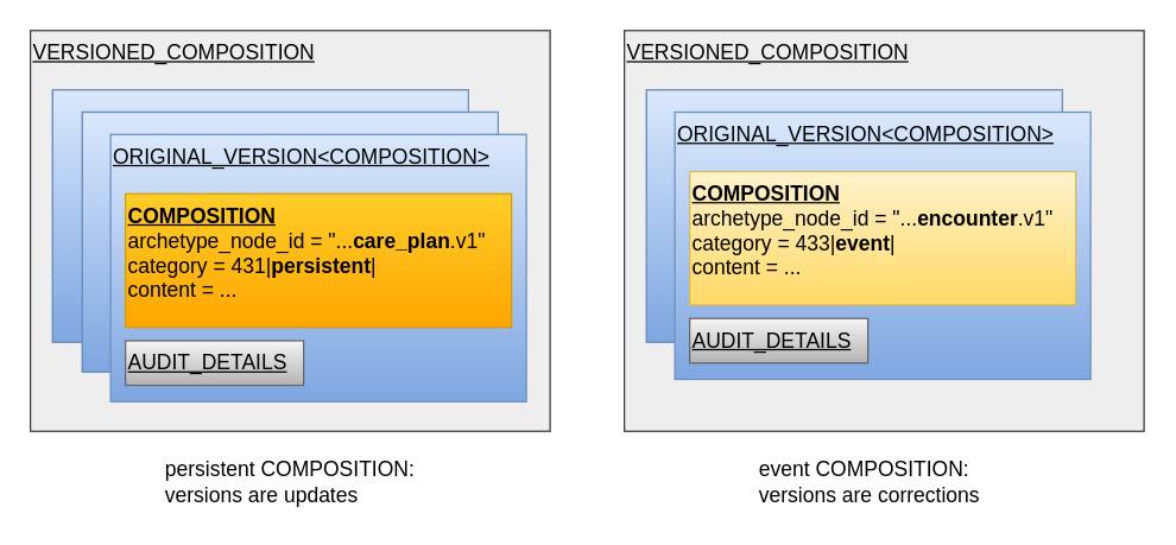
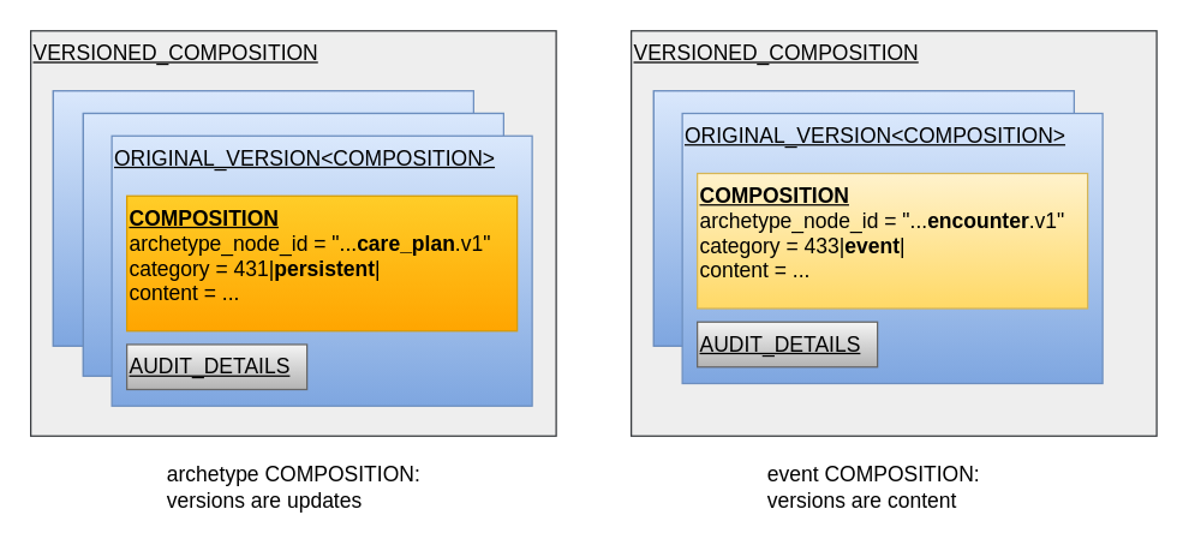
- <mxCell id="19" value="persistent COMPOSITION:&lt;br&gt;versions are updates" style="text;html=1;resizable=0;points=[];autosize=1;align=left;verticalAlign=top;spacingTop=-4;fontSize=14;fontColor=#000000;" vertex="1" parent="1"><mxGeometry x="109" y="305" width="180" height="40" as="geometry" /></mxCell>
+ <mxCell id="19" value="archetype COMPOSITION:&lt;br&gt;versions are updates" style="text;html=1;resizable=0;points=[];autosize=1;align=left;verticalAlign=top;spacingTop=-4;fontSize=14;fontColor=#000000;" vertex="1" parent="1"><mxGeometry x="109" y="305" width="180" height="40" as="geometry" /></mxCell>
- <mxCell id="32" value="event COMPOSITION:&lt;br&gt;versions are corrections" style="text;html=1;resizable=0;points=[];autosize=1;align=left;verticalAlign=top;spacingTop=-4;fontSize=14;fontColor=#000000;" vertex="1" parent="1"><mxGeometry x="509" y="305" width="160" height="40" as="geometry" /></mxCell>
+ <mxCell id="32" value="event COMPOSITION:&lt;br&gt;versions are content" style="text;html=1;resizable=0;points=[];autosize=1;align=left;verticalAlign=top;spacingTop=-4;fontSize=14;fontColor=#000000;" vertex="1" parent="1"><mxGeometry x="509" y="305" width="160" height="40" as="geometry" /></mxCell>
